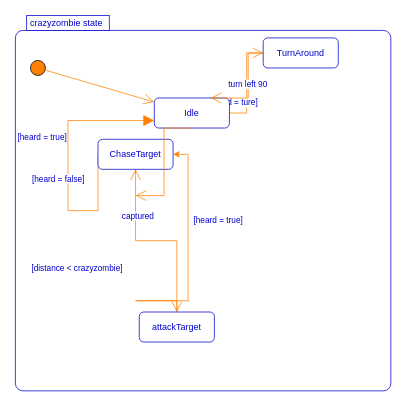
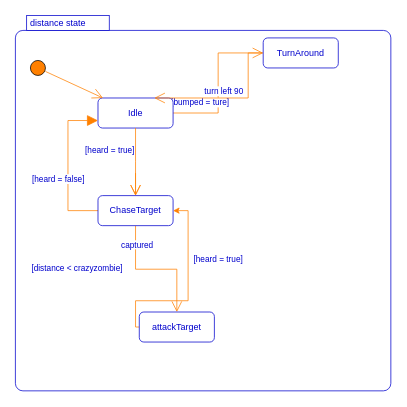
- <mxCell id="2" value="crazyzombie state" style="shape=mxgraph.sysml.compState;align=left;verticalAlign=top;spacingTop=-3;spacingLeft=18;strokeWidth=1;recursiveResize=0;fillColor=#FFFFFF;fontColor=#0000CC;strokeColor=#0000CC;fontStyle=0" parent="1" vertex="1"><mxGeometry x="20" y="20" width="500" height="500" as="geometry" /></mxCell>
+ <mxCell id="2" value="distance state" style="shape=mxgraph.sysml.compState;align=left;verticalAlign=top;spacingTop=-3;spacingLeft=18;strokeWidth=1;recursiveResize=0;fillColor=#FFFFFF;fontColor=#0000CC;strokeColor=#0000CC;fontStyle=0" parent="1" vertex="1"><mxGeometry x="20" y="20" width="500" height="500" as="geometry" /></mxCell>
- <mxCell id="6" value="Idle" style="strokeColor=#0000CC;fillColor=inherit;gradientColor=inherit;shape=rect;html=1;rounded=1;whiteSpace=wrap;align=center;fontColor=#0000CC;" parent="2" vertex="1"><mxGeometry x="185" y="110" width="100" height="40" as="geometry" /></mxCell>
+ <mxCell id="6" value="Idle" style="strokeColor=#0000CC;fillColor=inherit;gradientColor=inherit;shape=rect;html=1;rounded=1;whiteSpace=wrap;align=center;fontColor=#0000CC;" parent="2" vertex="1"><mxGeometry x="110" y="110" width="100" height="40" as="geometry" /></mxCell>
- <mxCell id="12" value="ChaseTarget" style="strokeColor=#0000CC;fillColor=inherit;gradientColor=inherit;shape=rect;html=1;rounded=1;whiteSpace=wrap;align=center;fontColor=#0000CC;" parent="2" vertex="1"><mxGeometry x="110" y="165" width="100" height="40" as="geometry" /></mxCell>
+ <mxCell id="12" value="ChaseTarget" style="strokeColor=#0000CC;fillColor=inherit;gradientColor=inherit;shape=rect;html=1;rounded=1;whiteSpace=wrap;align=center;fontColor=#0000CC;" parent="2" vertex="1"><mxGeometry x="110" y="240" width="100" height="40" as="geometry" /></mxCell>
